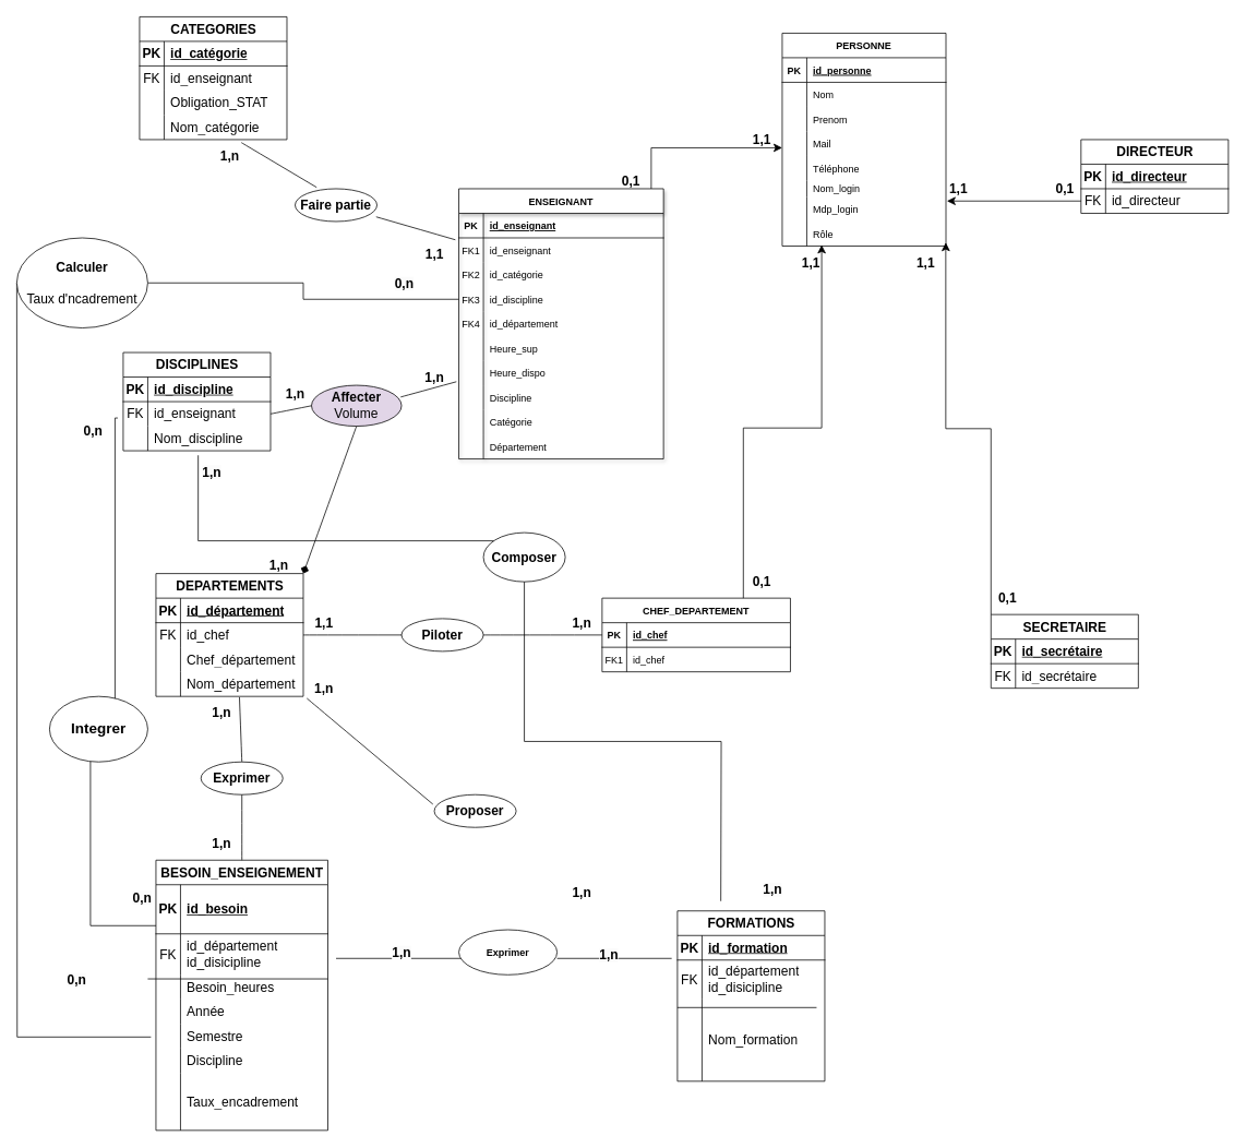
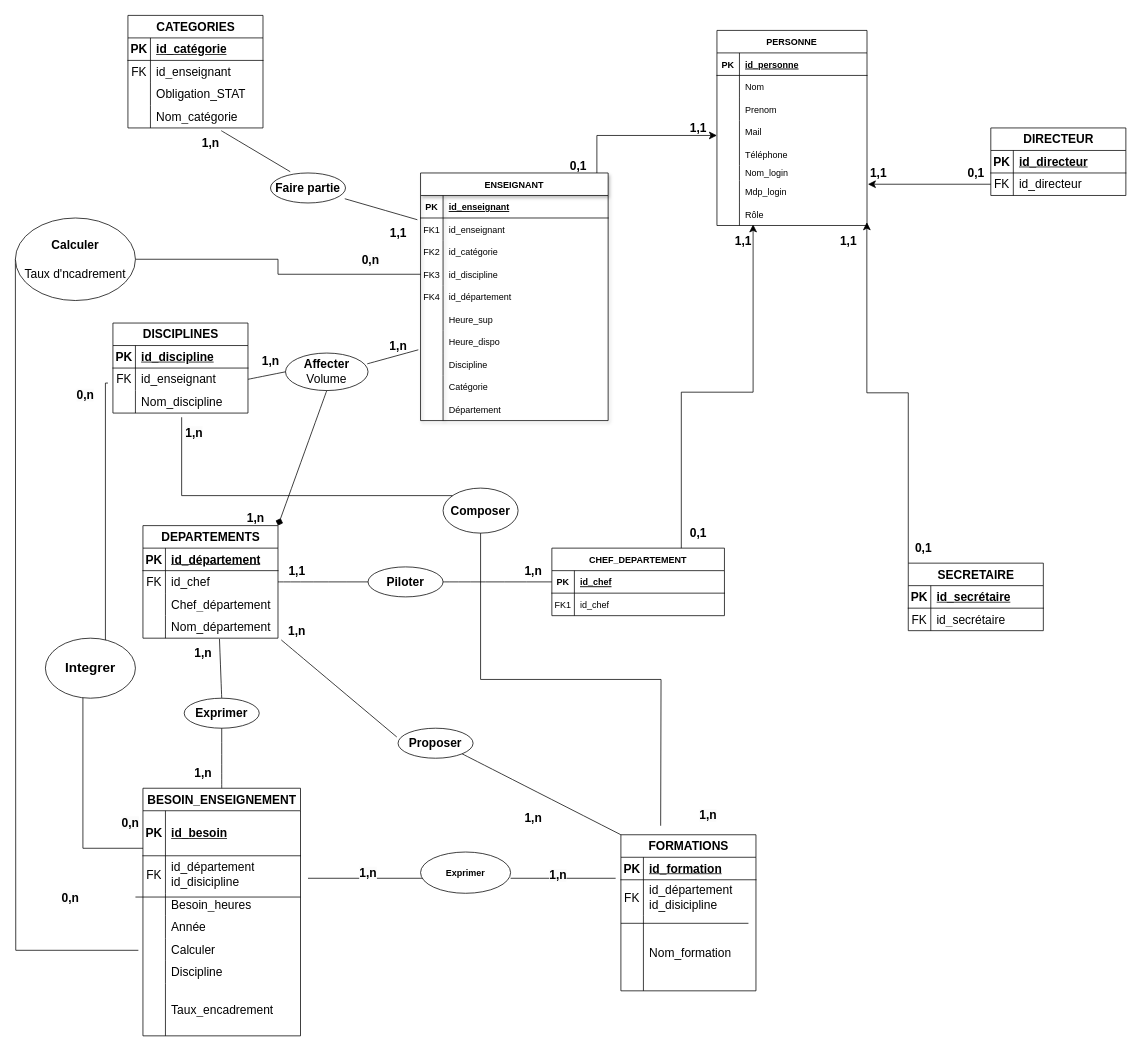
- <mxCell id="117" value="&lt;b&gt;Affecter&lt;br&gt;&lt;/b&gt;Volume" style="ellipse;whiteSpace=wrap;html=1;align=center;fontSize=16;fillColor=#e1d5e7;" vertex="1" parent="1"><mxGeometry x="380" y="470" width="110" height="50" as="geometry" /></mxCell>
+ <mxCell id="117" value="&lt;b&gt;Affecter&lt;br&gt;&lt;/b&gt;Volume" style="ellipse;whiteSpace=wrap;html=1;align=center;fontSize=16;" vertex="1" parent="1"><mxGeometry x="380" y="470" width="110" height="50" as="geometry" /></mxCell>
+ <mxCell id="175" value="" style="endArrow=none;html=1;rounded=0;fontSize=12;startSize=8;endSize=8;curved=1;exitX=1;exitY=1;exitDx=0;exitDy=0;entryX=0;entryY=0;entryDx=0;entryDy=0;" edge="1" parent="1" source="163" target="164"><mxGeometry relative="1" as="geometry"><mxPoint x="540" y="840" as="sourcePoint" /><mxPoint x="700" y="840" as="targetPoint" /></mxGeometry></mxCell>
- <mxCell id="153" value="Semestre" style="shape=partialRectangle;connectable=0;fillColor=none;top=0;left=0;bottom=0;right=0;align=left;spacingLeft=6;overflow=hidden;whiteSpace=wrap;html=1;fontSize=16;" vertex="1" parent="151"><mxGeometry x="30" width="180" height="30" as="geometry"><mxRectangle width="180" height="30" as="alternateBounds" /></mxGeometry></mxCell>
+ <mxCell id="153" value="Calculer" style="shape=partialRectangle;connectable=0;fillColor=none;top=0;left=0;bottom=0;right=0;align=left;spacingLeft=6;overflow=hidden;whiteSpace=wrap;html=1;fontSize=16;" vertex="1" parent="151"><mxGeometry x="30" width="180" height="30" as="geometry"><mxRectangle width="180" height="30" as="alternateBounds" /></mxGeometry></mxCell>
